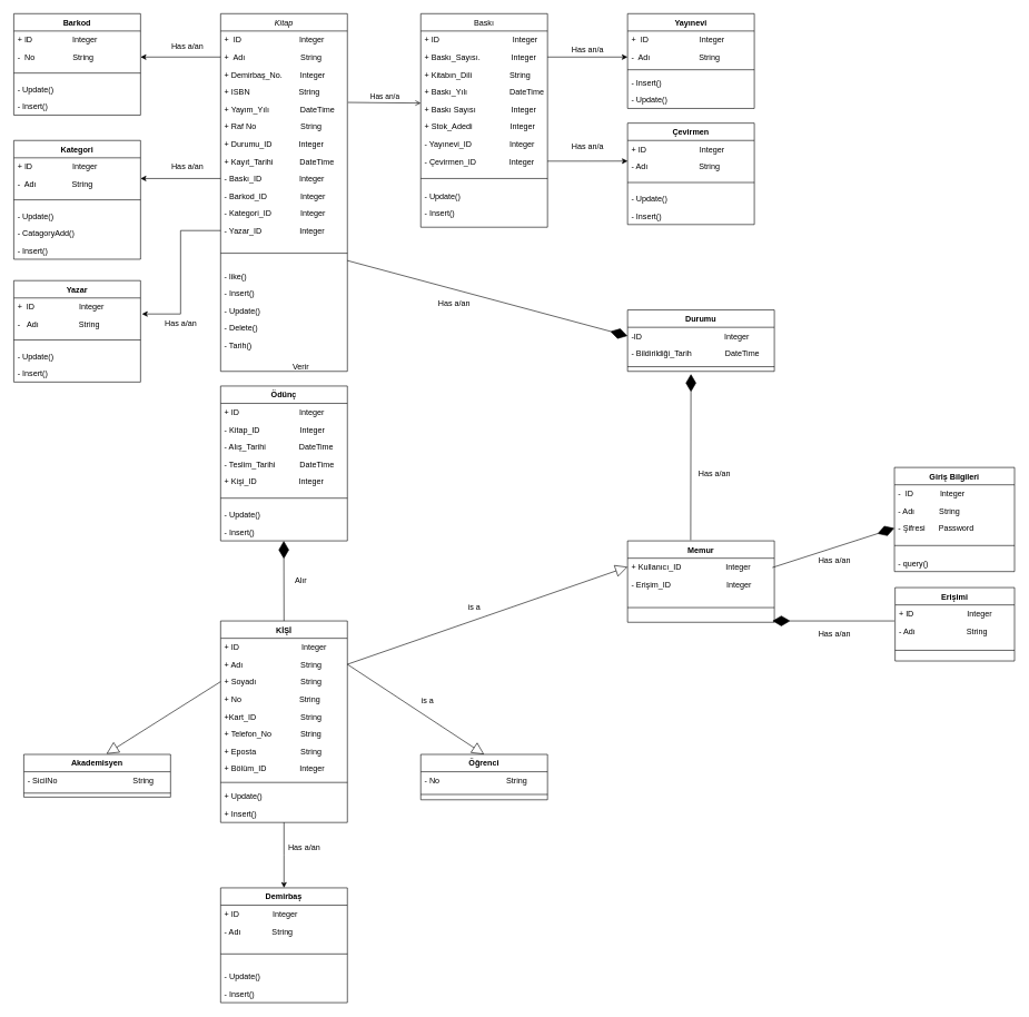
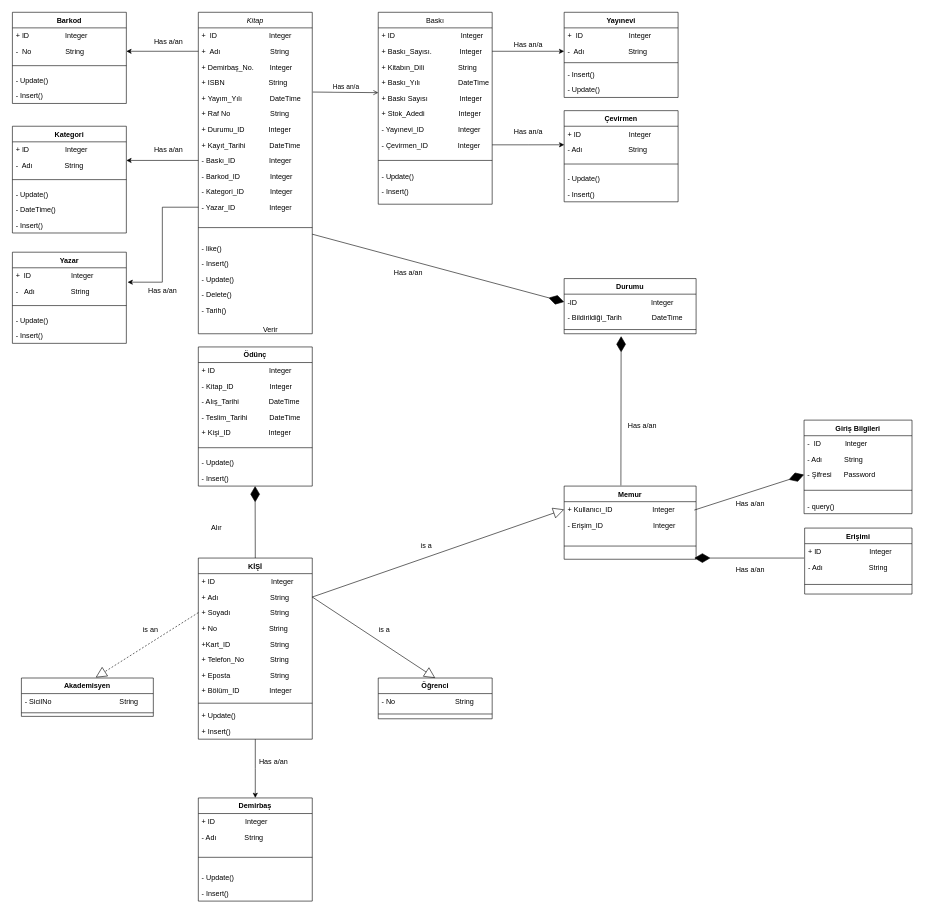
- <mxCell id="47" value="- CatagoryAdd()" style="text;strokeColor=none;fillColor=none;align=left;verticalAlign=top;spacingLeft=4;spacingRight=4;overflow=hidden;rotatable=0;points=[[0,0.5],[1,0.5]];portConstraint=eastwest;" parent="42" vertex="1"><mxGeometry y="126" width="190" height="26" as="geometry" /></mxCell>
+ <mxCell id="47" value="- DateTime()" style="text;strokeColor=none;fillColor=none;align=left;verticalAlign=top;spacingLeft=4;spacingRight=4;overflow=hidden;rotatable=0;points=[[0,0.5],[1,0.5]];portConstraint=eastwest;" parent="42" vertex="1"><mxGeometry y="126" width="190" height="26" as="geometry" /></mxCell>
- <mxCell id="135" value="Alır" style="text;html=1;align=center;verticalAlign=middle;resizable=0;points=[];autosize=1;strokeColor=none;fillColor=none;" parent="1" vertex="1"><mxGeometry x="435" y="860" width="30" height="20" as="geometry" /></mxCell>
+ <mxCell id="135" value="Alır" style="text;html=1;align=center;verticalAlign=middle;resizable=0;points=[];autosize=1;strokeColor=none;fillColor=none;" parent="1" vertex="1"><mxGeometry x="345" y="870" width="30" height="20" as="geometry" /></mxCell>
+ <mxCell id="137" value="is an" style="text;html=1;align=center;verticalAlign=middle;resizable=0;points=[];autosize=1;strokeColor=none;fillColor=none;" parent="1" vertex="1"><mxGeometry x="230" y="1040" width="40" height="20" as="geometry" /></mxCell>
- <mxCell id="127" value="" style="endArrow=block;endSize=16;endFill=0;html=1;rounded=0;entryX=0.563;entryY=-0.013;entryDx=0;entryDy=0;entryPerimeter=0;exitX=0;exitY=0.5;exitDx=0;exitDy=0;" parent="1" source="118" target="92" edge="1"><mxGeometry width="160" relative="1" as="geometry"><mxPoint x="330" y="1020" as="sourcePoint" /><mxPoint y="1020" as="targetPoint" x="130" /></mxGeometry></mxCell>
+ <mxCell id="127" value="" style="endArrow=block;endSize=16;endFill=0;html=1;rounded=0;entryX=0.563;entryY=-0.013;entryDx=0;entryDy=0;entryPerimeter=0;exitX=0;exitY=0.5;exitDx=0;exitDy=0;dashed=1;" parent="1" source="118" target="92" edge="1"><mxGeometry width="160" relative="1" as="geometry"><mxPoint x="330" y="1020" as="sourcePoint" /><mxPoint y="1020" as="targetPoint" x="130" /></mxGeometry></mxCell>
